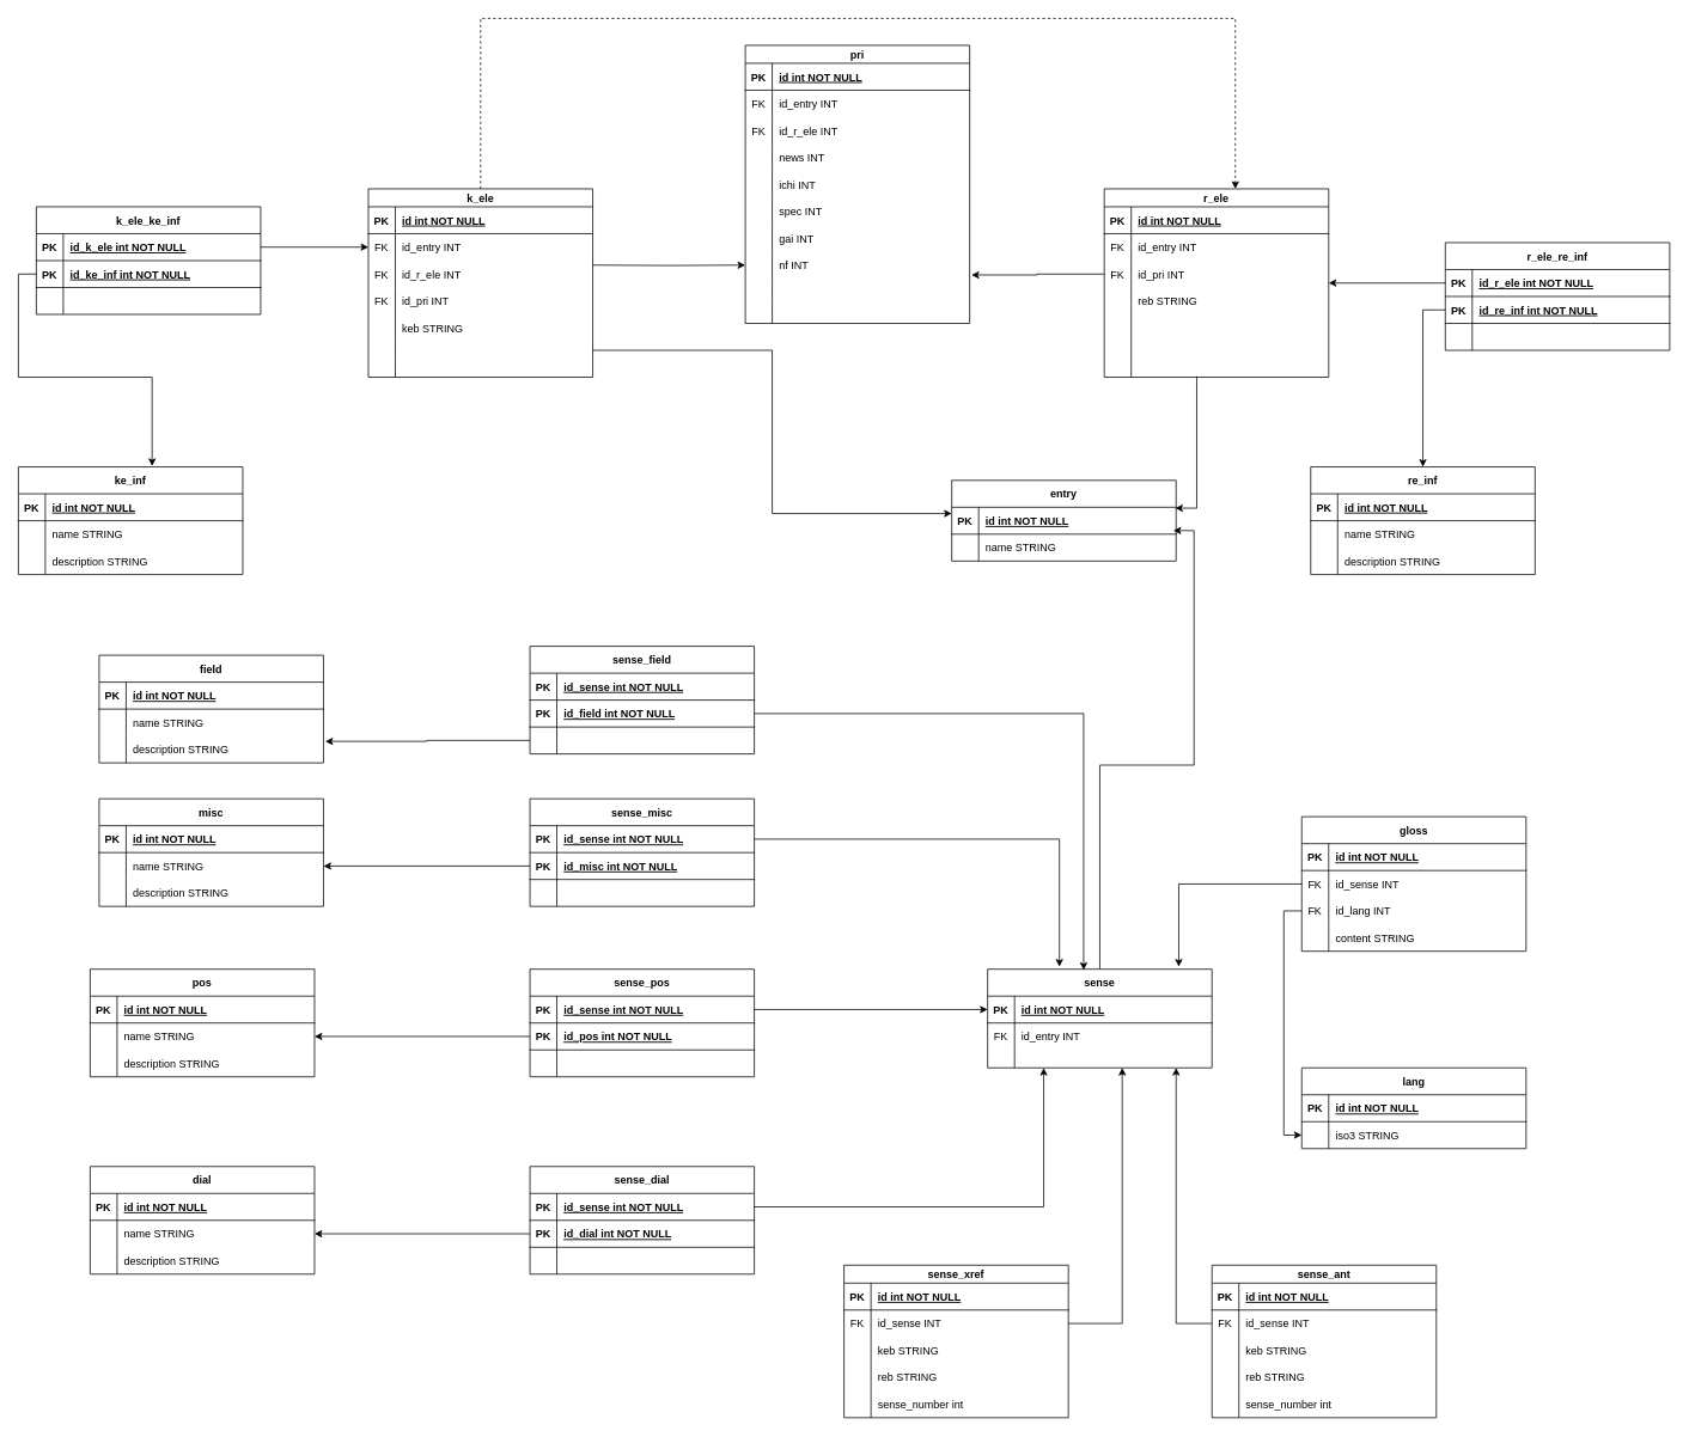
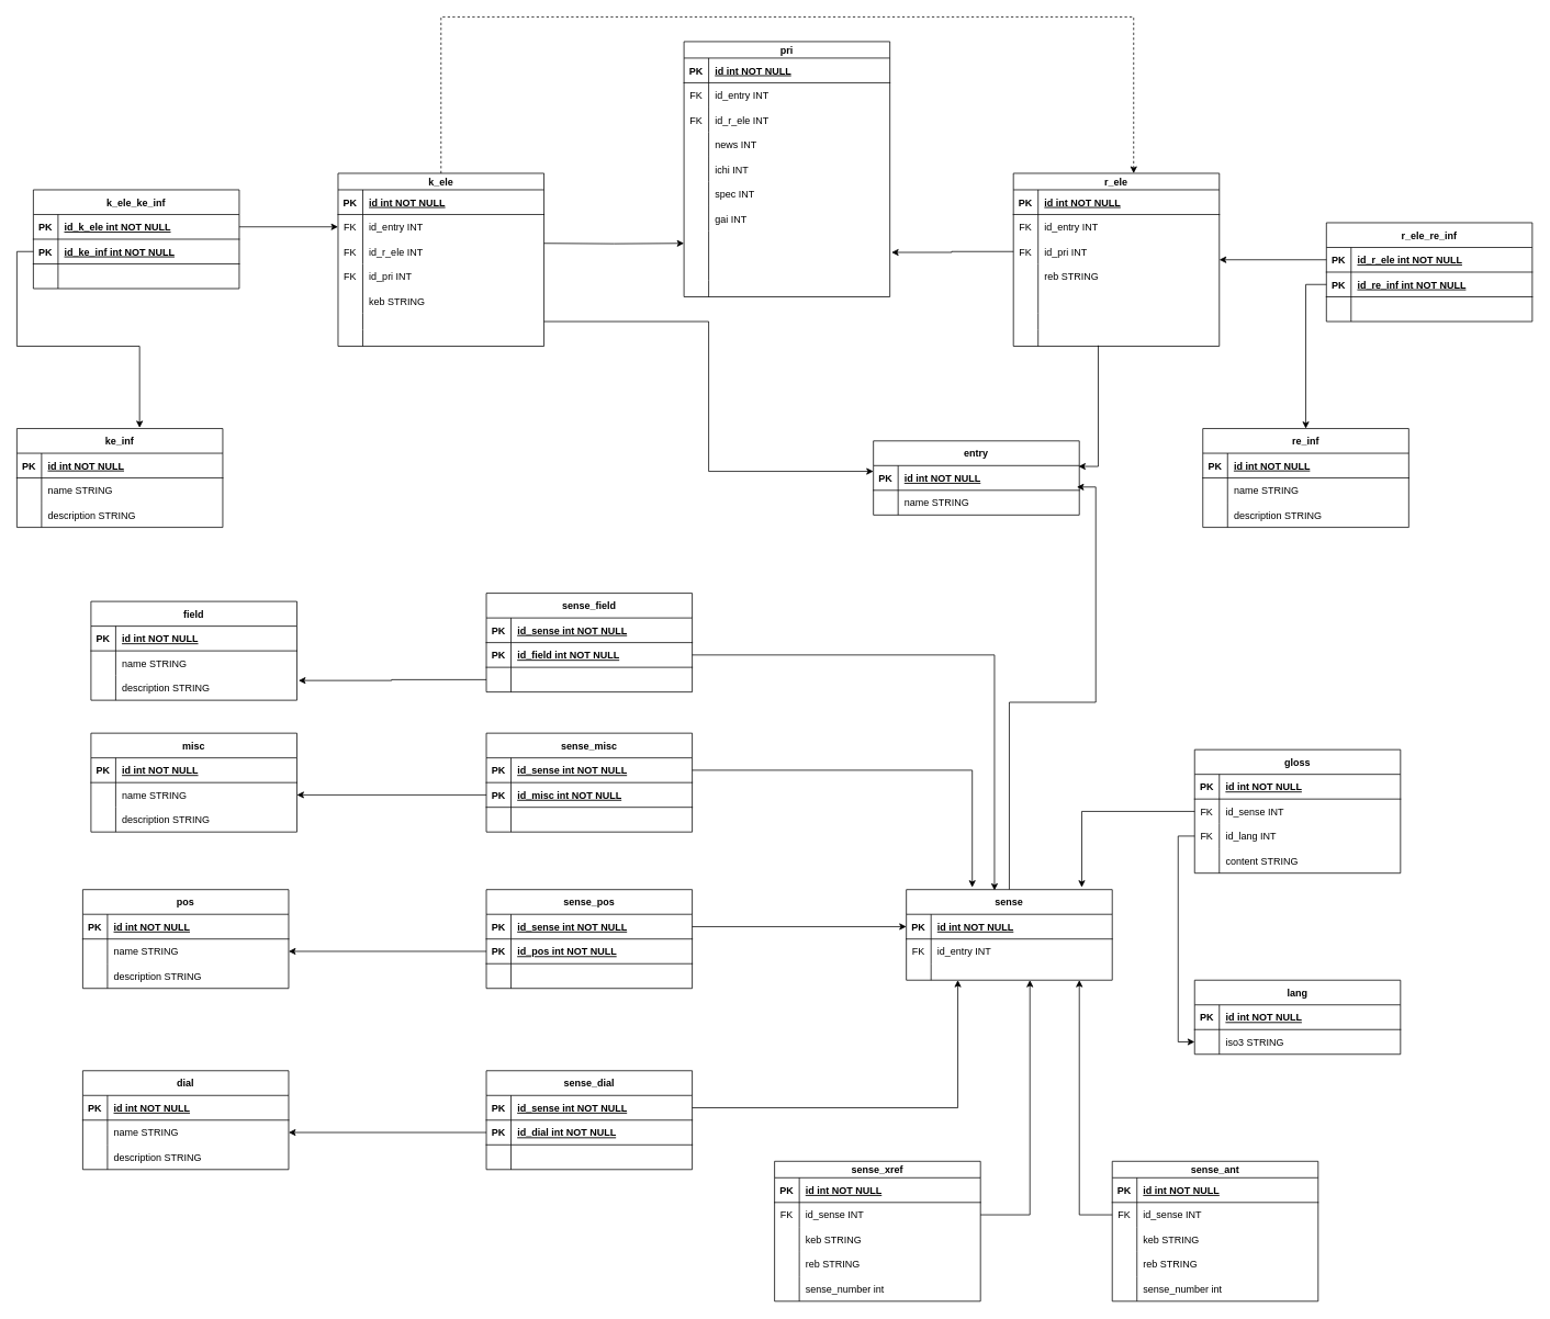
- <mxCell id="126" value="nf INT" style="shape=partialRectangle;overflow=hidden;connectable=0;fillColor=none;top=0;left=0;bottom=0;right=0;align=left;spacingLeft=6;" vertex="1" parent="124"><mxGeometry x="30" width="220" height="30" as="geometry"><mxRectangle width="220" height="30" as="alternateBounds" /></mxGeometry></mxCell>
